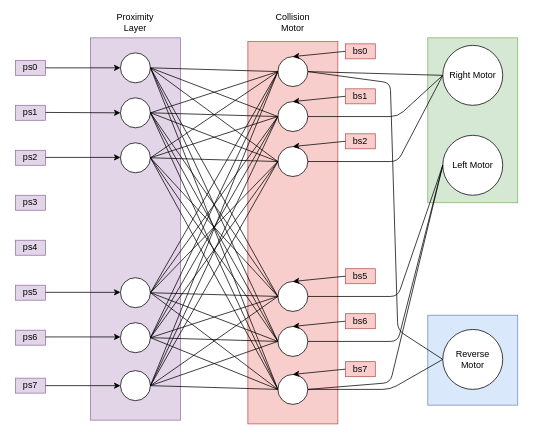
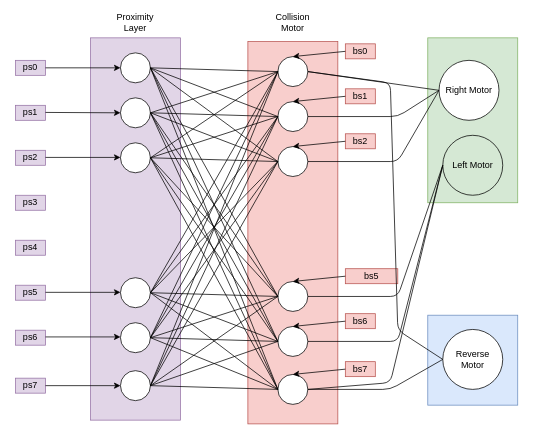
- <mxCell id="53" value="Right Motor" style="ellipse;whiteSpace=wrap;html=1;aspect=fixed;" parent="1" vertex="1"><mxGeometry x="590" y="60" width="80" height="80" as="geometry" /></mxCell>
+ <mxCell id="53" value="Right Motor" style="ellipse;whiteSpace=wrap;html=1;aspect=fixed;" parent="1" vertex="1"><mxGeometry x="585" y="80" width="80" height="80" as="geometry" /></mxCell>
- <mxCell id="52" value="Left Motor" style="ellipse;whiteSpace=wrap;html=1;aspect=fixed;" parent="1" vertex="1"><mxGeometry x="590" y="180" width="80" height="80" as="geometry" /></mxCell>
+ <mxCell id="52" value="Left Motor" style="ellipse;whiteSpace=wrap;html=1;aspect=fixed;fillColor=#d5e8d4;" parent="1" vertex="1"><mxGeometry x="590" y="180" width="80" height="80" as="geometry" /></mxCell>
- <mxCell id="60" value="bs5" style="text;html=1;strokeColor=#b85450;fillColor=#f8cecc;align=center;verticalAlign=middle;whiteSpace=wrap;rounded=0;" parent="1" vertex="1"><mxGeometry x="460" y="358" width="40" height="20" as="geometry" /></mxCell>
+ <mxCell id="60" value="bs5" style="text;html=1;strokeColor=#b85450;fillColor=#f8cecc;align=center;verticalAlign=middle;whiteSpace=wrap;rounded=0;" parent="1" vertex="1"><mxGeometry x="460" y="358" width="70" height="20" as="geometry" /></mxCell>
